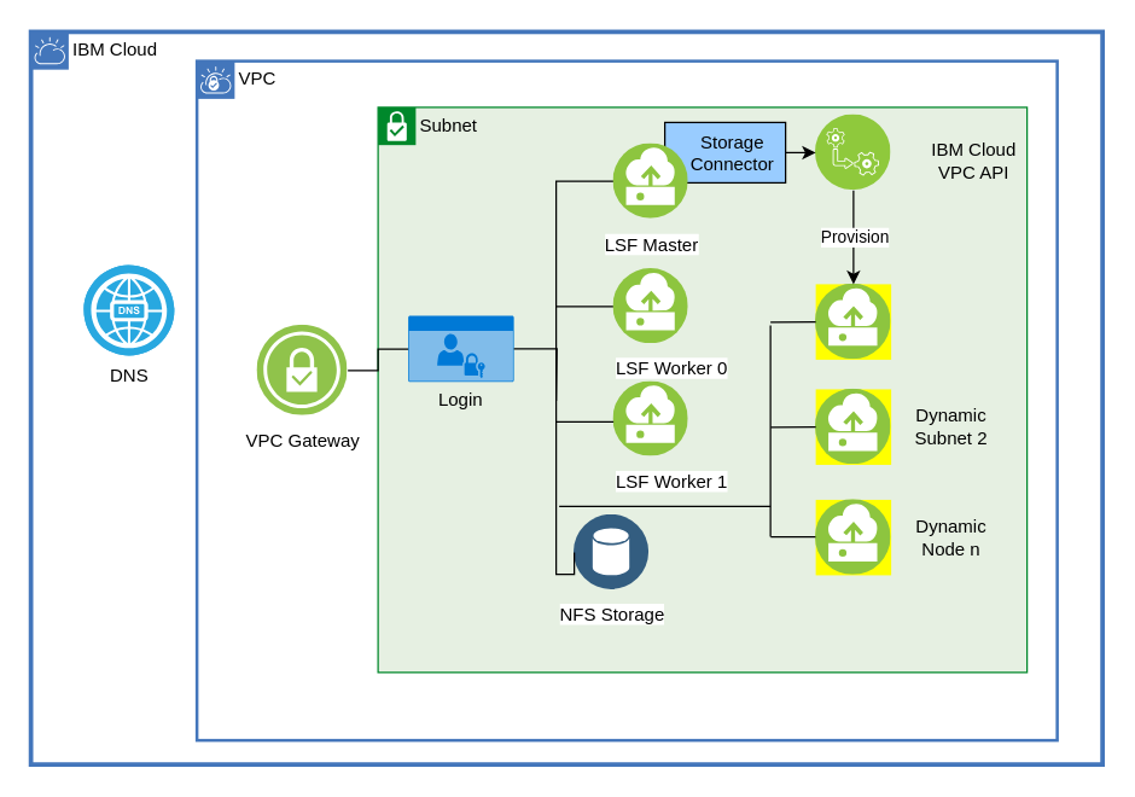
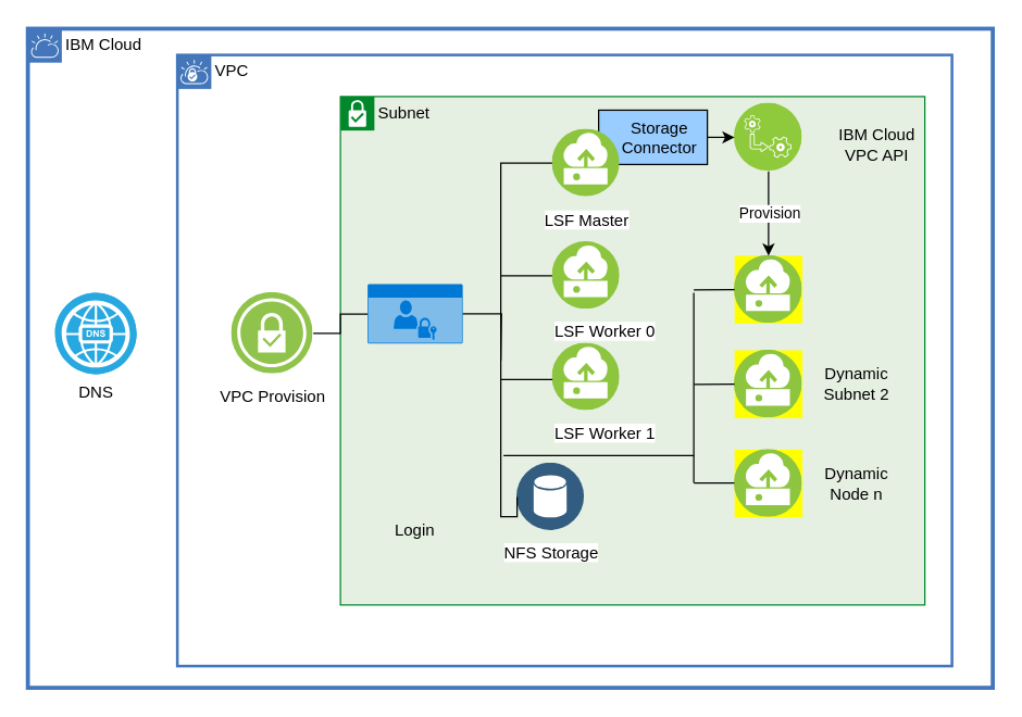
- <mxCell id="4" value="DNS" style="fillColor=#28A8E0;verticalLabelPosition=bottom;html=1;strokeColor=#ffffff;verticalAlign=top;align=center;points=[[0.145,0.145,0],[0.5,0,0],[0.855,0.145,0],[1,0.5,0],[0.855,0.855,0],[0.5,1,0],[0.145,0.855,0],[0,0.5,0]];pointerEvents=1;shape=mxgraph.cisco_safe.compositeIcon;bgIcon=ellipse;resIcon=mxgraph.cisco_safe.capability.dns;" parent="2" vertex="1"><mxGeometry x="35" y="154.37" width="60" height="60" as="geometry" /></mxCell>
+ <mxCell id="4" value="DNS" style="fillColor=#28A8E0;verticalLabelPosition=bottom;html=1;strokeColor=#ffffff;verticalAlign=top;align=center;points=[[0.145,0.145,0],[0.5,0,0],[0.855,0.145,0],[1,0.5,0],[0.855,0.855,0],[0.5,1,0],[0.145,0.855,0],[0,0.5,0]];pointerEvents=1;shape=mxgraph.cisco_safe.compositeIcon;bgIcon=ellipse;resIcon=mxgraph.cisco_safe.capability.dns;" parent="2" vertex="1"><mxGeometry x="20" y="194.37" width="60" height="60" as="geometry" /></mxCell>
- <mxCell id="8" value="Login" style="text;html=1;strokeColor=none;fillColor=none;align=center;verticalAlign=middle;whiteSpace=wrap;rounded=0;" parent="5" vertex="1"><mxGeometry x="35" y="184" width="40" height="20" as="geometry" /></mxCell>
+ <mxCell id="8" value="Login" style="text;html=1;strokeColor=none;fillColor=none;align=center;verticalAlign=middle;whiteSpace=wrap;rounded=0;" parent="5" vertex="1"><mxGeometry x="35" y="309" width="40" height="20" as="geometry" /></mxCell>
- <mxCell id="28" value="&lt;font color=&quot;#000000&quot;&gt;VPC Gateway&lt;/font&gt;" style="aspect=fixed;perimeter=ellipsePerimeter;html=1;align=center;shadow=0;dashed=0;fontColor=#4277BB;labelBackgroundColor=#ffffff;fontSize=12;spacingTop=3;image;image=img/lib/ibm/vpc/VPNGateway.svg;" parent="2" vertex="1"><mxGeometry x="150" y="194.37" width="60" height="60" as="geometry" /></mxCell>
+ <mxCell id="28" value="&lt;font color=&quot;#000000&quot;&gt;VPC Provision&lt;/font&gt;" style="aspect=fixed;perimeter=ellipsePerimeter;html=1;align=center;shadow=0;dashed=0;fontColor=#4277BB;labelBackgroundColor=#ffffff;fontSize=12;spacingTop=3;image;image=img/lib/ibm/vpc/VPNGateway.svg;" parent="2" vertex="1"><mxGeometry x="150" y="194.37" width="60" height="60" as="geometry" /></mxCell>
